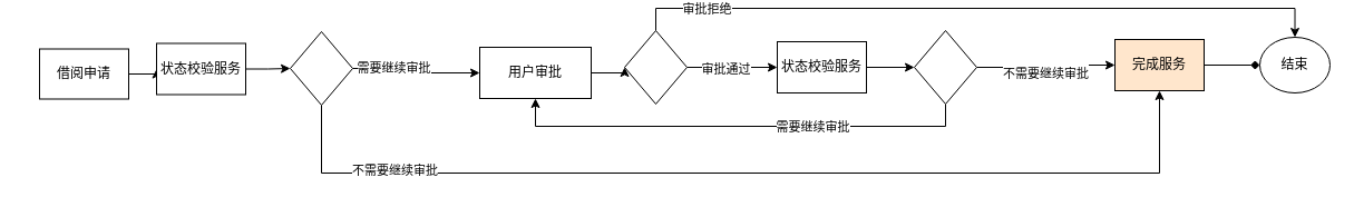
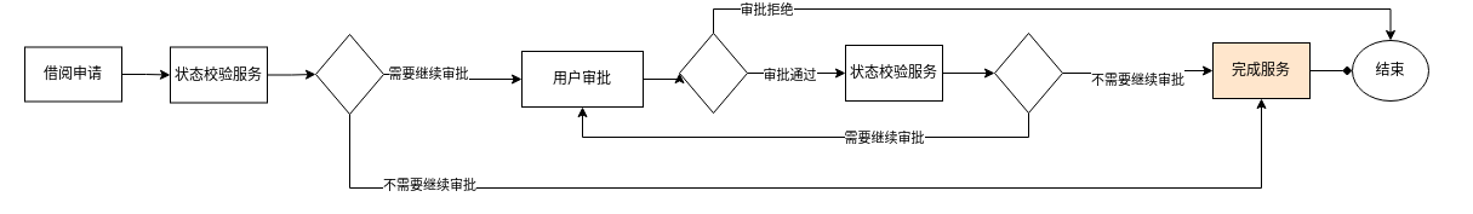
- <mxCell id="8" value="结束" style="ellipse;whiteSpace=wrap;html=1;" parent="1" vertex="1"><mxGeometry x="1130" y="26" width="63" height="50" as="geometry" /></mxCell>
+ <mxCell id="8" value="结束" style="ellipse;whiteSpace=wrap;html=1;" parent="1" vertex="1"><mxGeometry x="1115" y="26" width="63" height="50" as="geometry" /></mxCell>
- <mxCell id="3" value="借阅申请" style="rounded=0;whiteSpace=wrap;html=1;" parent="1" vertex="1"><mxGeometry x="35" y="36.5" width="80" height="45" as="geometry" /></mxCell>
+ <mxCell id="3" value="借阅申请" style="rounded=0;whiteSpace=wrap;html=1;" parent="1" vertex="1"><mxGeometry x="20" y="31.5" width="80" height="45" as="geometry" /></mxCell>
